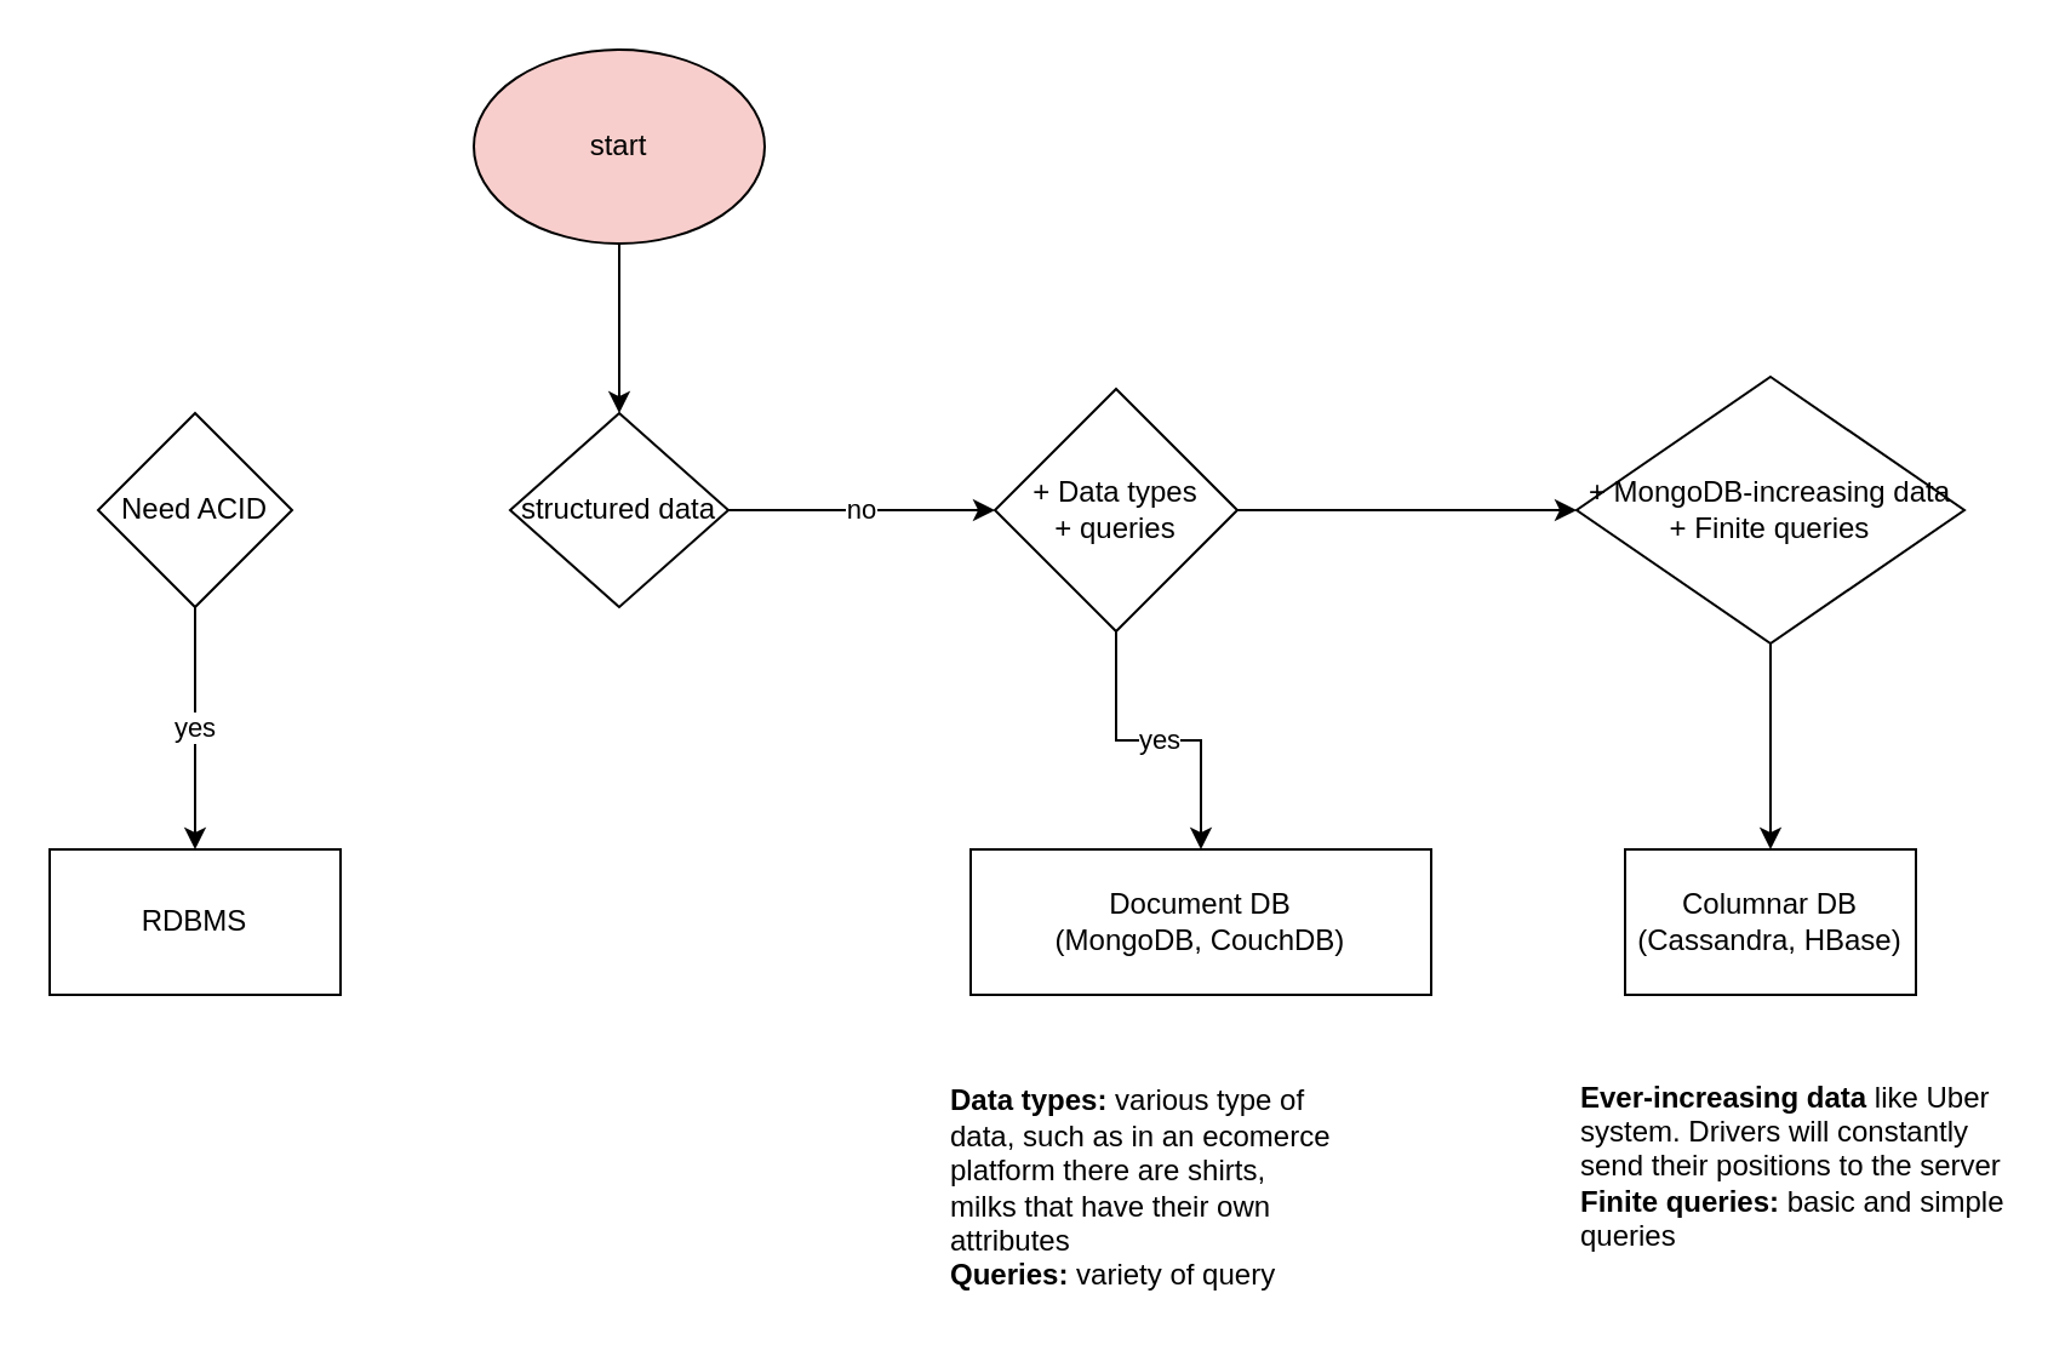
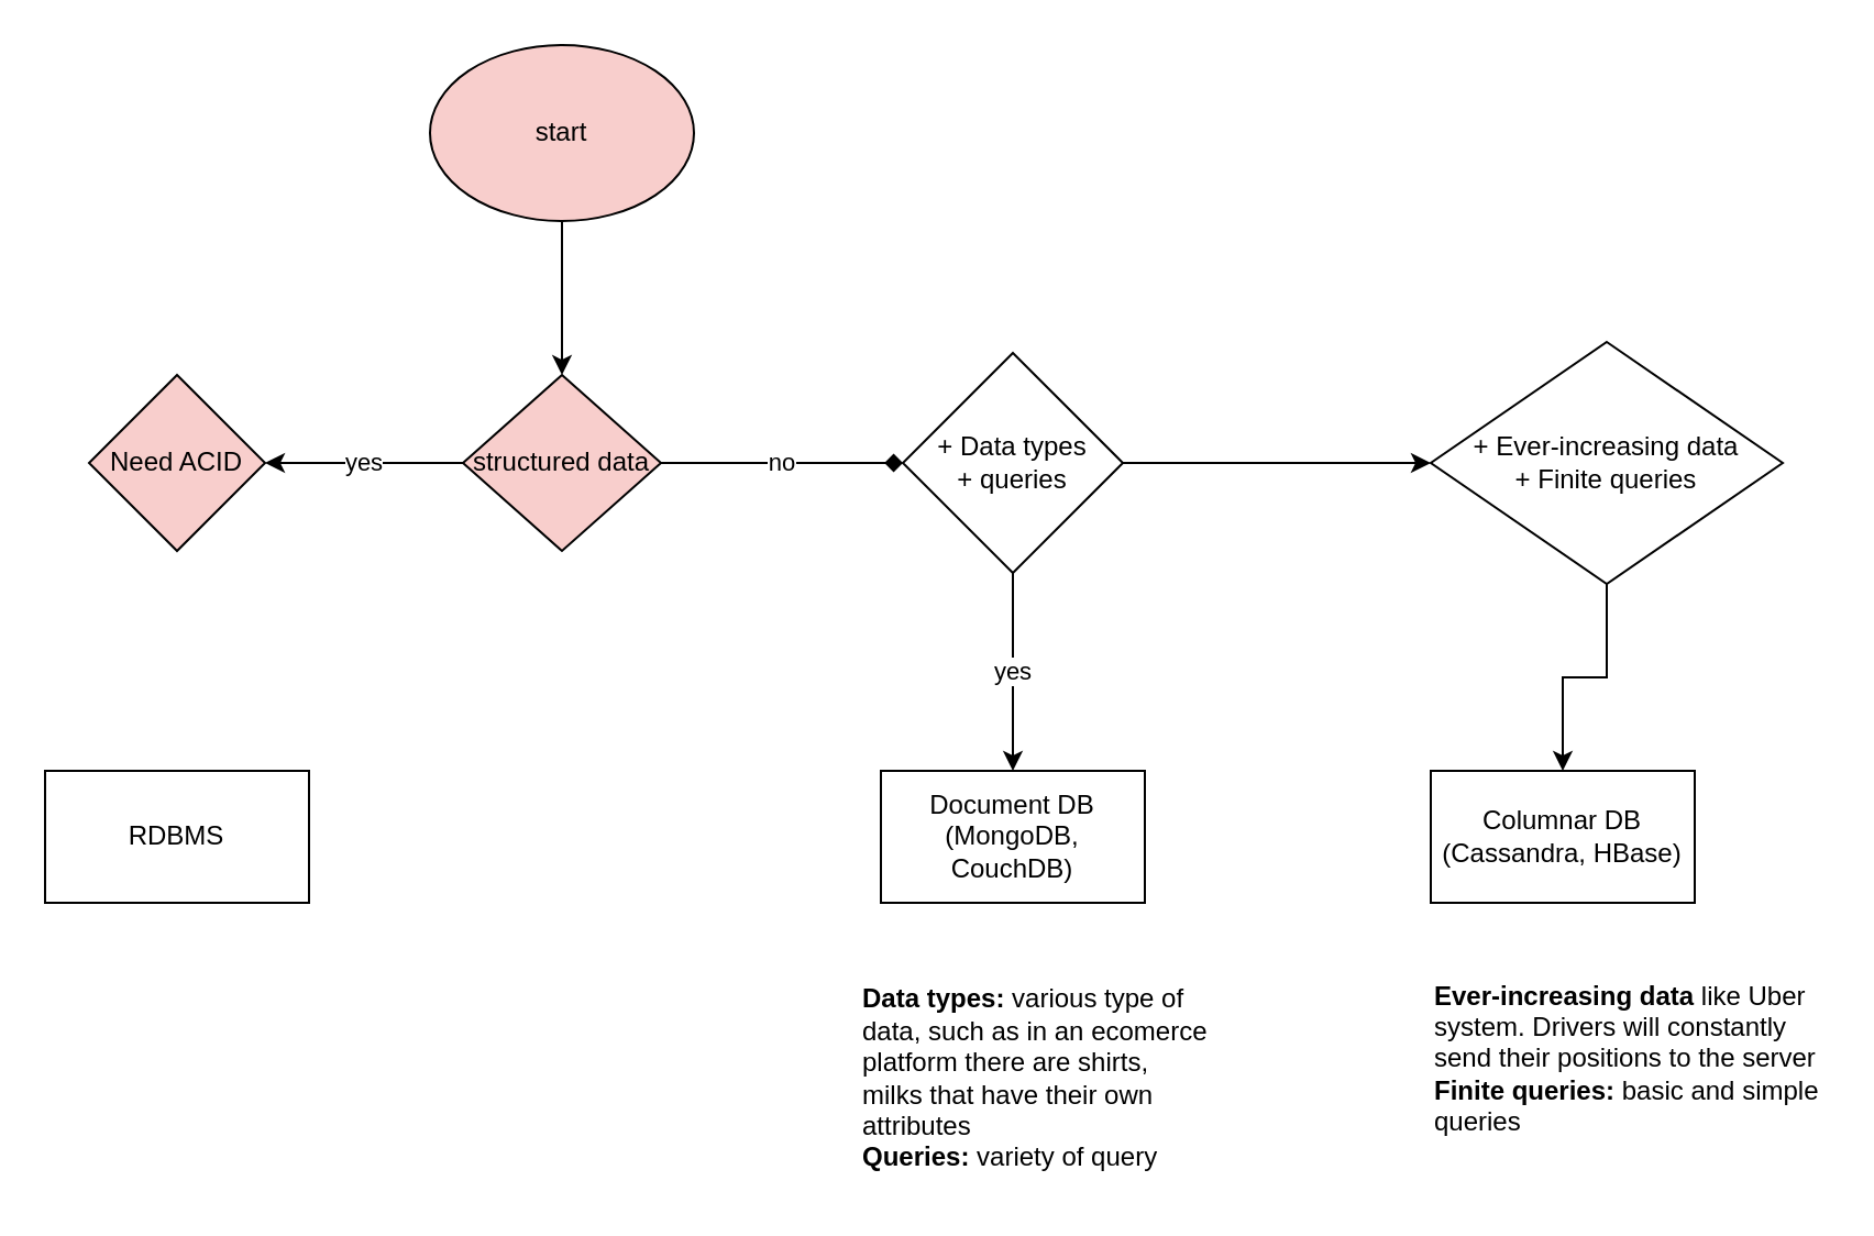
- <mxCell id="8" value="Need ACID" style="rhombus;whiteSpace=wrap;html=1;" vertex="1" parent="1"><mxGeometry x="40" y="170" width="80" height="80" as="geometry" /></mxCell>
+ <mxCell id="8" value="Need ACID" style="rhombus;whiteSpace=wrap;html=1;fillColor=#f8cecc;" vertex="1" parent="1"><mxGeometry x="40" y="170" width="80" height="80" as="geometry" /></mxCell>
+ <mxCell id="4" value="yes" style="edgeStyle=orthogonalEdgeStyle;rounded=0;orthogonalLoop=1;jettySize=auto;html=1;" edge="1" parent="1" source="6" target="8"><mxGeometry relative="1" as="geometry"><mxPoint x="80" y="210" as="targetPoint" /></mxGeometry></mxCell>
- <mxCell id="6" value="structured data" style="rhombus;whiteSpace=wrap;html=1;" vertex="1" parent="1"><mxGeometry x="210" y="170" width="90" height="80" as="geometry" /></mxCell>
+ <mxCell id="6" value="structured data" style="rhombus;whiteSpace=wrap;html=1;fillColor=#f8cecc;" vertex="1" parent="1"><mxGeometry x="210" y="170" width="90" height="80" as="geometry" /></mxCell>
- <mxCell id="5" value="no" style="edgeStyle=orthogonalEdgeStyle;rounded=0;orthogonalLoop=1;jettySize=auto;html=1;entryX=0;entryY=0.5;entryDx=0;entryDy=0;" edge="1" parent="1" source="6" target="12"><mxGeometry relative="1" as="geometry" /></mxCell>
+ <mxCell id="5" value="no" style="edgeStyle=orthogonalEdgeStyle;rounded=0;orthogonalLoop=1;jettySize=auto;html=1;entryX=0;entryY=0.5;entryDx=0;entryDy=0;endArrow=diamond;" edge="1" parent="1" source="6" target="12"><mxGeometry relative="1" as="geometry" /></mxCell>
- <mxCell id="15" value="+ MongoDB-increasing data&lt;br&gt;+ Finite queries" style="rhombus;whiteSpace=wrap;html=1;" vertex="1" parent="1"><mxGeometry x="650" y="155" width="160" height="110" as="geometry" /></mxCell>
+ <mxCell id="15" value="+ Ever-increasing data&lt;br&gt;+ Finite queries" style="rhombus;whiteSpace=wrap;html=1;" vertex="1" parent="1"><mxGeometry x="650" y="155" width="160" height="110" as="geometry" /></mxCell>
- <mxCell id="7" value="yes" style="edgeStyle=orthogonalEdgeStyle;rounded=0;orthogonalLoop=1;jettySize=auto;html=1;" edge="1" parent="1" source="8" target="9"><mxGeometry relative="1" as="geometry"><mxPoint x="80" y="330" as="targetPoint" /></mxGeometry></mxCell>
- <mxCell id="13" value="Document DB&lt;br&gt;(MongoDB, CouchDB)" style="whiteSpace=wrap;html=1;" vertex="1" parent="1"><mxGeometry x="400" y="350" width="190" height="60" as="geometry" /></mxCell>
+ <mxCell id="13" value="Document DB&lt;br&gt;(MongoDB, CouchDB)" style="whiteSpace=wrap;html=1;" vertex="1" parent="1"><mxGeometry x="400" y="350" width="120" height="60" as="geometry" /></mxCell>
- <mxCell id="17" value="Columnar DB&lt;br&gt;(Cassandra, HBase)" style="whiteSpace=wrap;html=1;" vertex="1" parent="1"><mxGeometry x="670" y="350" width="120" height="60" as="geometry" /></mxCell>
+ <mxCell id="17" value="Columnar DB&lt;br&gt;(Cassandra, HBase)" style="whiteSpace=wrap;html=1;" vertex="1" parent="1"><mxGeometry x="650" y="350" width="120" height="60" as="geometry" /></mxCell>
